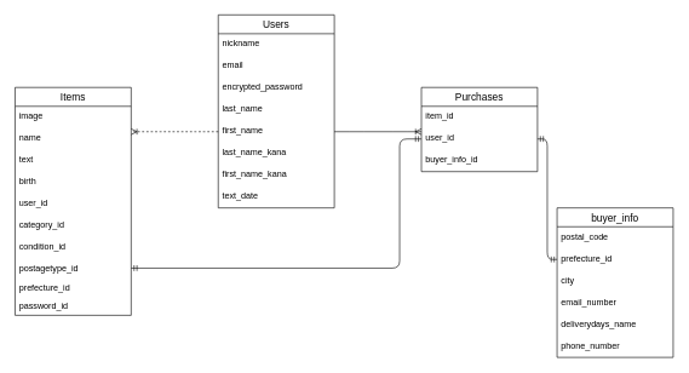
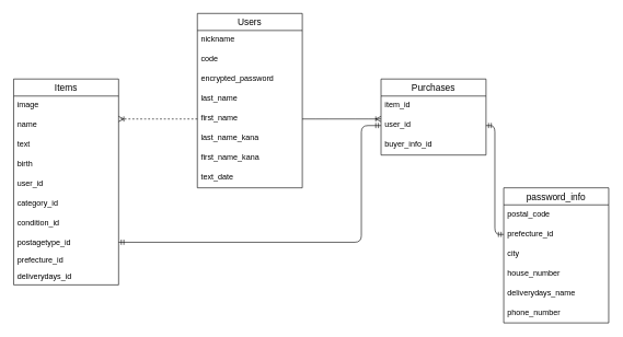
- <mxCell id="4" value="email" style="text;strokeColor=none;fillColor=none;spacingLeft=4;spacingRight=4;overflow=hidden;rotatable=0;points=[[0,0.5],[1,0.5]];portConstraint=eastwest;fontSize=12;" vertex="1" parent="2"><mxGeometry y="56" width="160" height="30" as="geometry" /></mxCell>
+ <mxCell id="4" value="code" style="text;strokeColor=none;fillColor=none;spacingLeft=4;spacingRight=4;overflow=hidden;rotatable=0;points=[[0,0.5],[1,0.5]];portConstraint=eastwest;fontSize=12;" vertex="1" parent="2"><mxGeometry y="56" width="160" height="30" as="geometry" /></mxCell>
- <mxCell id="29" value="buyer_info" style="swimlane;fontStyle=0;childLayout=stackLayout;horizontal=1;startSize=26;horizontalStack=0;resizeParent=1;resizeParentMax=0;resizeLast=0;collapsible=1;marginBottom=0;align=center;fontSize=14;" vertex="1" parent="1"><mxGeometry x="767" y="286" width="160" height="206" as="geometry" /></mxCell>
+ <mxCell id="29" value="password_info" style="swimlane;fontStyle=0;childLayout=stackLayout;horizontal=1;startSize=26;horizontalStack=0;resizeParent=1;resizeParentMax=0;resizeLast=0;collapsible=1;marginBottom=0;align=center;fontSize=14;" vertex="1" parent="1"><mxGeometry x="767" y="286" width="160" height="206" as="geometry" /></mxCell>
- <mxCell id="33" value="email_number" style="text;strokeColor=none;fillColor=none;spacingLeft=4;spacingRight=4;overflow=hidden;rotatable=0;points=[[0,0.5],[1,0.5]];portConstraint=eastwest;fontSize=12;" vertex="1" parent="29"><mxGeometry y="116" width="160" height="30" as="geometry" /></mxCell>
+ <mxCell id="33" value="house_number" style="text;strokeColor=none;fillColor=none;spacingLeft=4;spacingRight=4;overflow=hidden;rotatable=0;points=[[0,0.5],[1,0.5]];portConstraint=eastwest;fontSize=12;" vertex="1" parent="29"><mxGeometry y="116" width="160" height="30" as="geometry" /></mxCell>
- <mxCell id="21" value="password_id" style="text;strokeColor=none;fillColor=none;align=left;verticalAlign=top;spacingLeft=4;spacingRight=4;overflow=hidden;rotatable=0;points=[[0,0.5],[1,0.5]];portConstraint=eastwest;" vertex="1" parent="11"><mxGeometry y="288" width="160" height="26" as="geometry" /></mxCell>
+ <mxCell id="21" value="deliverydays_id" style="text;strokeColor=none;fillColor=none;align=left;verticalAlign=top;spacingLeft=4;spacingRight=4;overflow=hidden;rotatable=0;points=[[0,0.5],[1,0.5]];portConstraint=eastwest;" vertex="1" parent="11"><mxGeometry y="288" width="160" height="26" as="geometry" /></mxCell>
